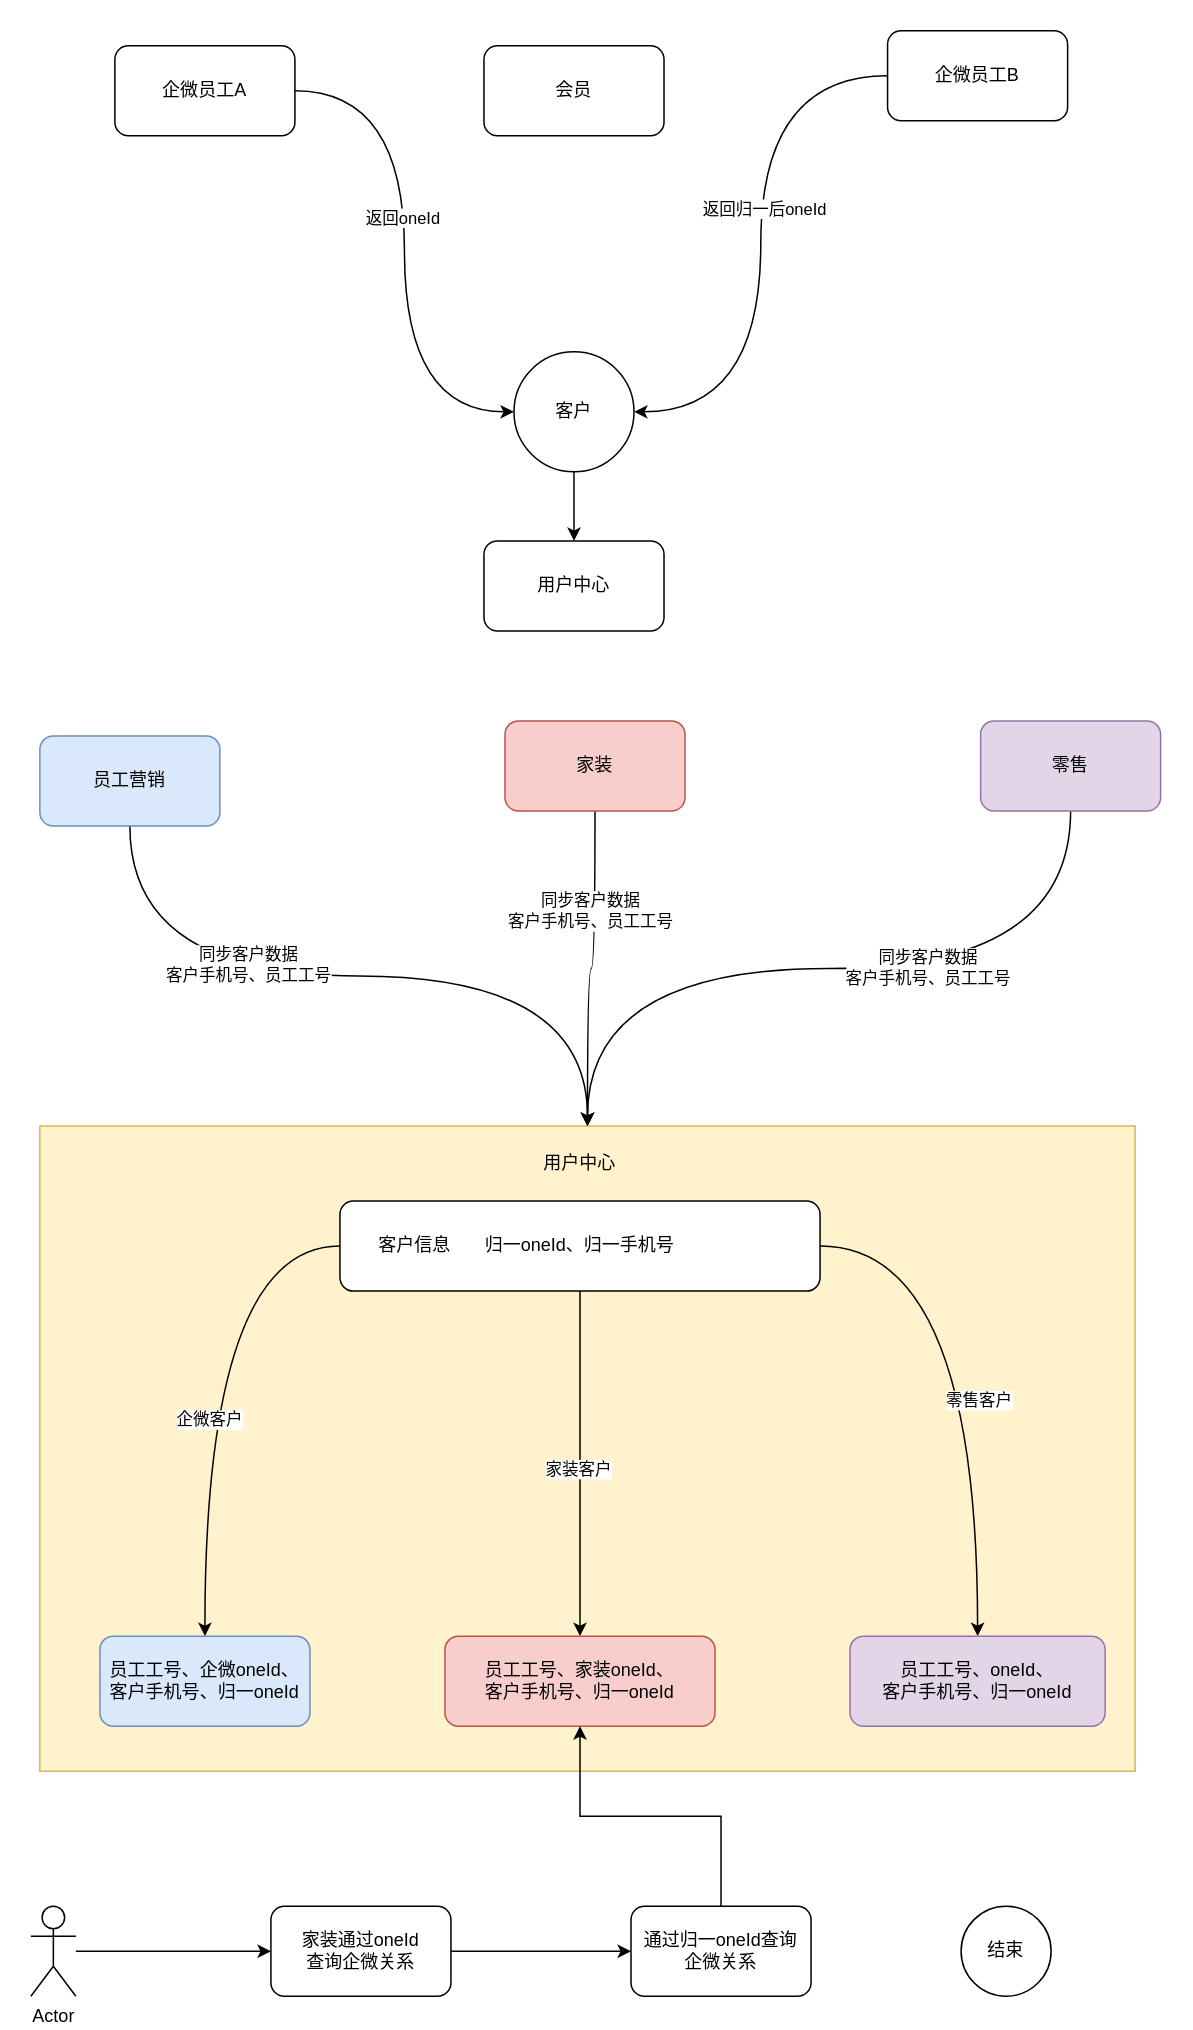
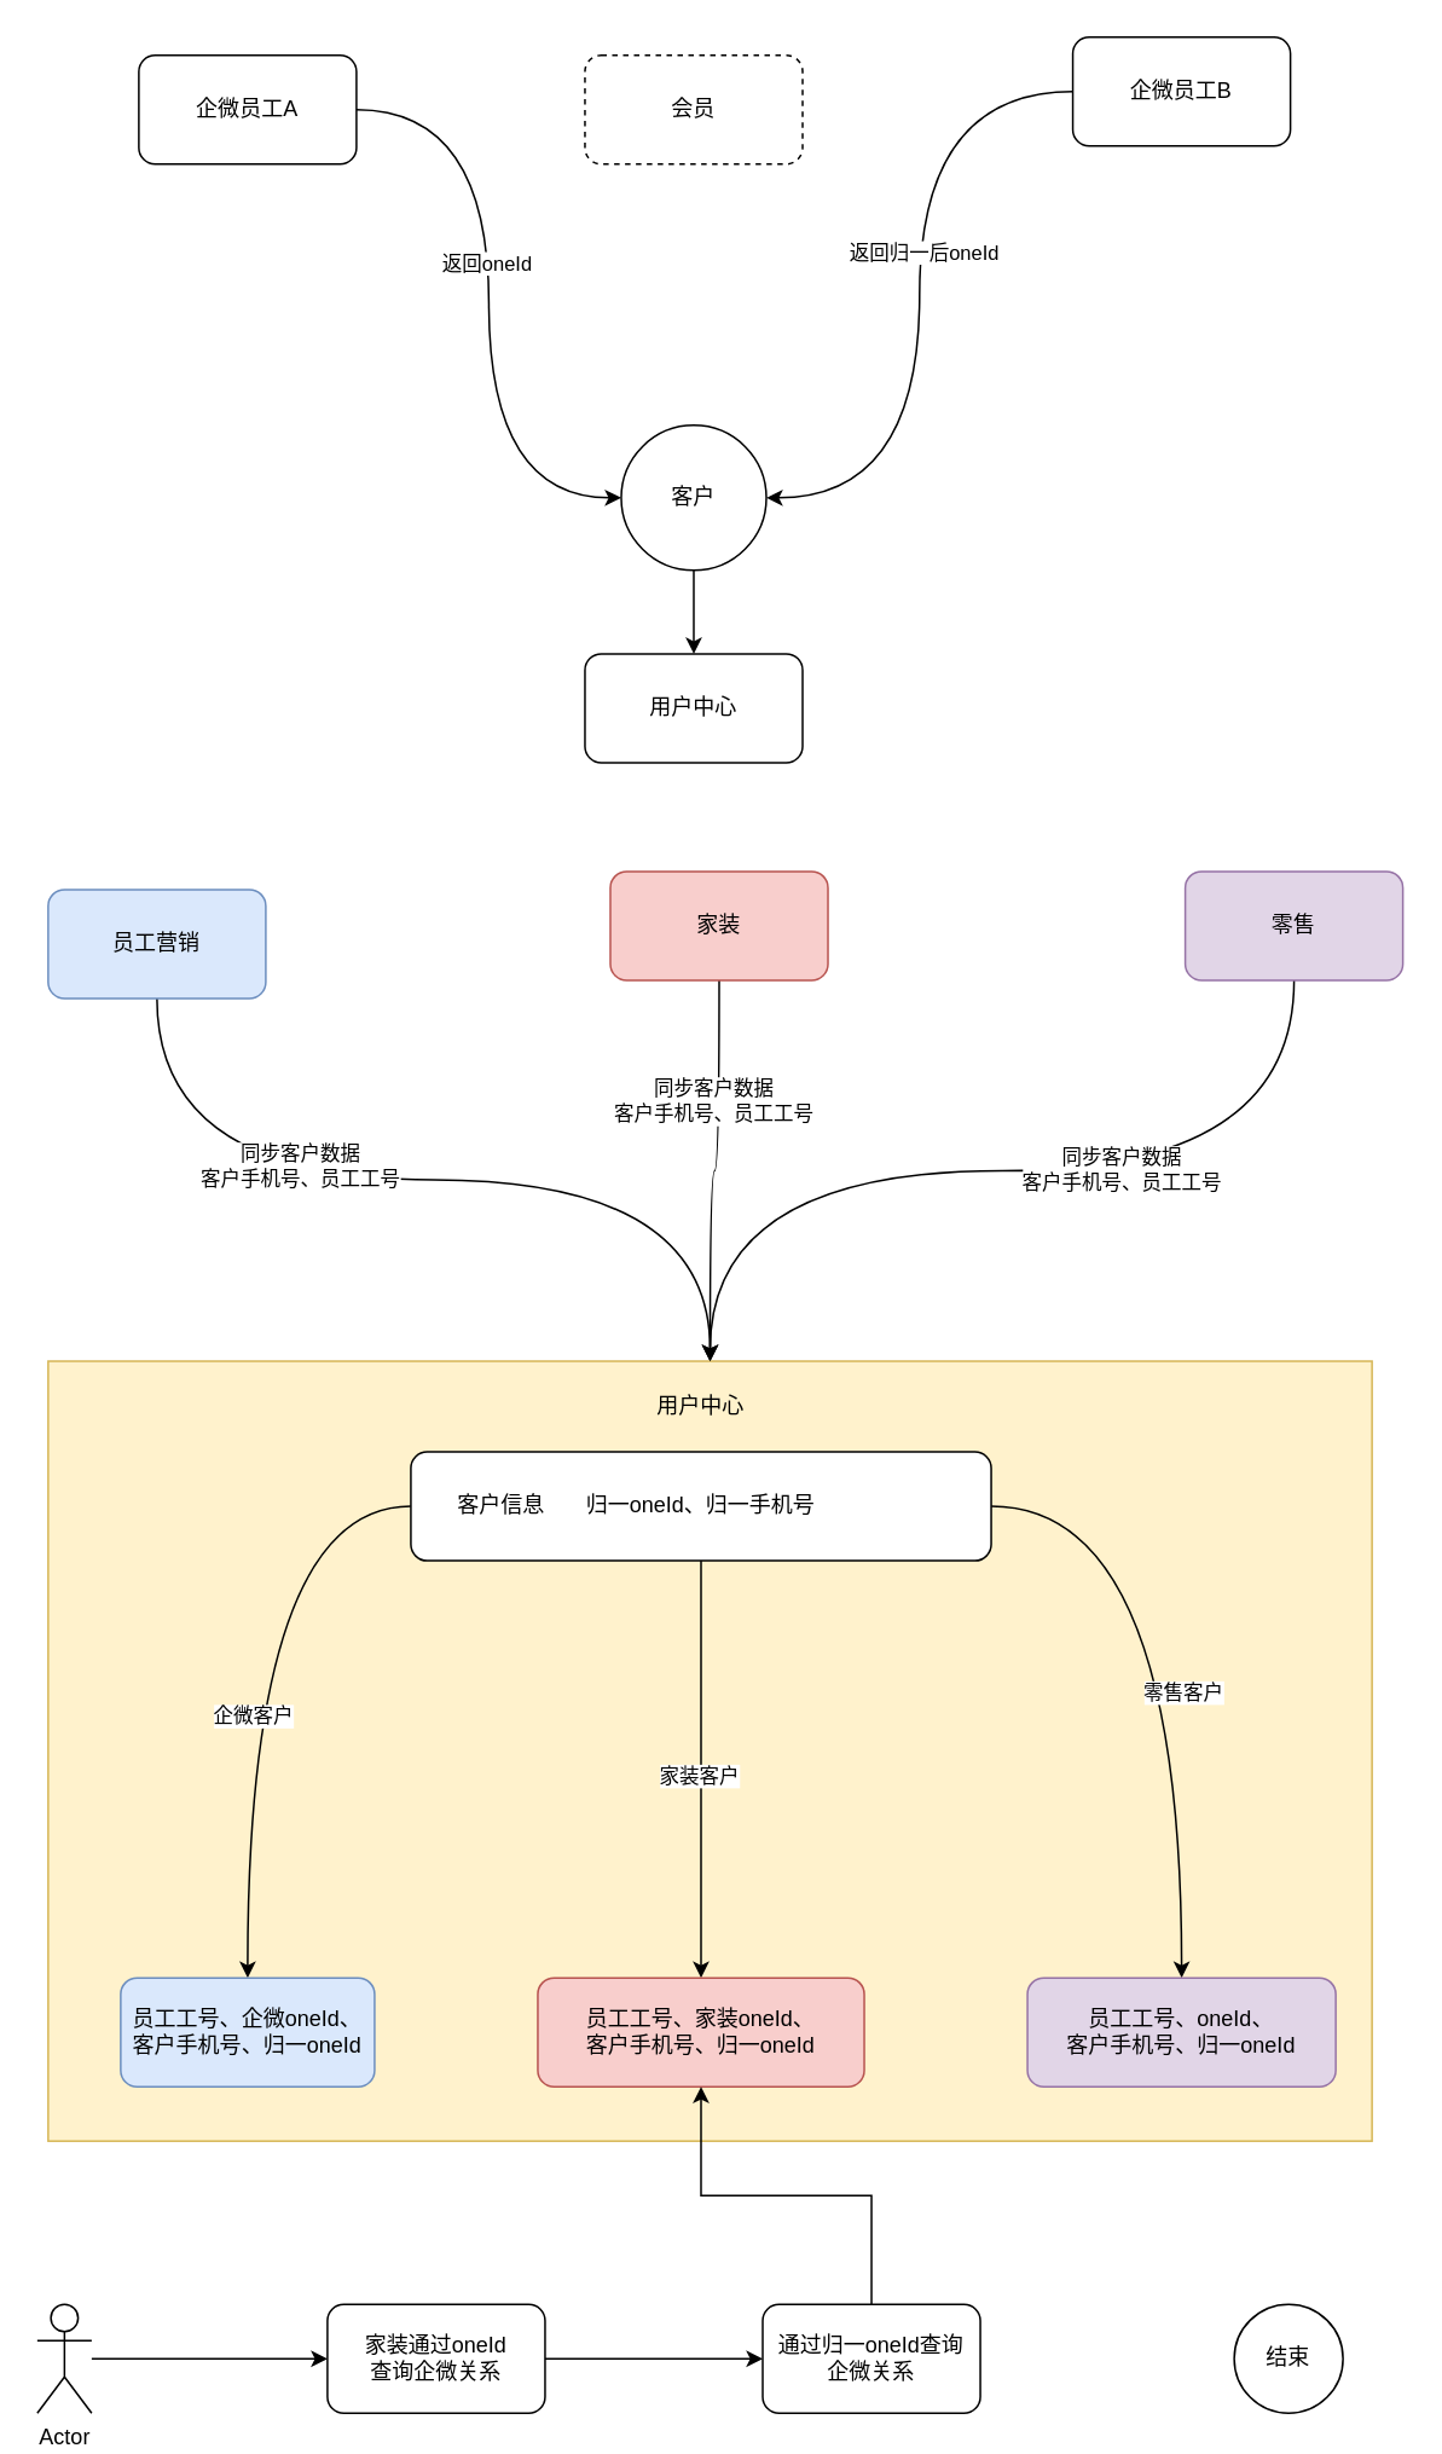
- <mxCell id="34" value="会员" style="rounded=1;whiteSpace=wrap;html=1;" vertex="1" parent="1"><mxGeometry x="322" y="30" width="120" height="60" as="geometry" /></mxCell>
+ <mxCell id="34" value="会员" style="rounded=1;whiteSpace=wrap;html=1;dashed=1;" vertex="1" parent="1"><mxGeometry x="322" y="30" width="120" height="60" as="geometry" /></mxCell>
- <mxCell id="30" value="结束" style="ellipse;whiteSpace=wrap;html=1;rounded=1;" vertex="1" parent="1"><mxGeometry x="640" y="1270" width="60" height="60" as="geometry" /></mxCell>
+ <mxCell id="30" value="结束" style="ellipse;whiteSpace=wrap;html=1;rounded=1;" vertex="1" parent="1"><mxGeometry x="680" y="1270" width="60" height="60" as="geometry" /></mxCell>
